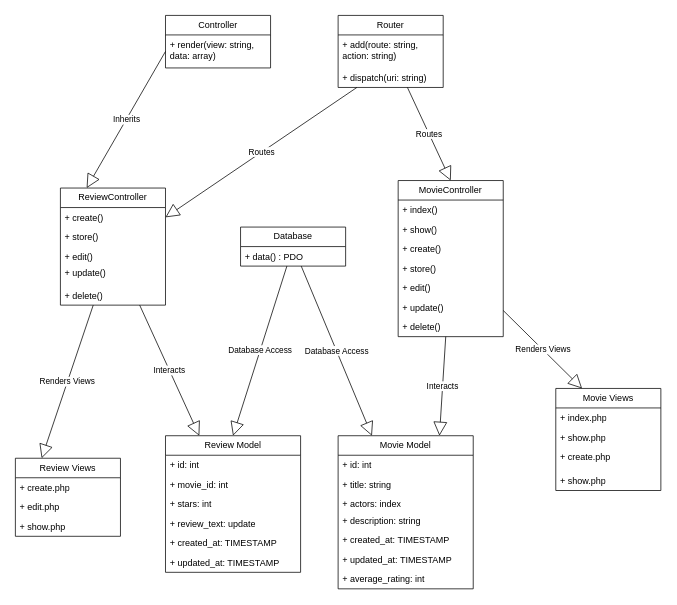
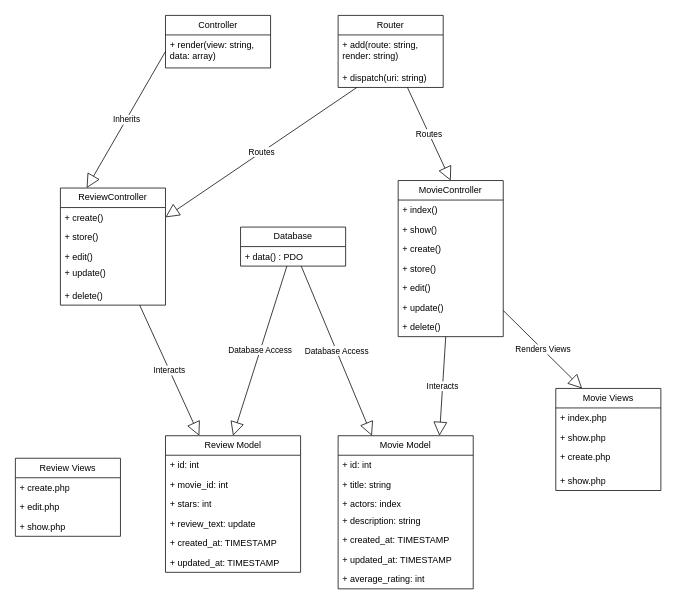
- <mxCell id="3" value="+ add(route: string, action: string)" style="text;strokeColor=none;fillColor=none;align=left;verticalAlign=top;spacingLeft=4;spacingRight=4;overflow=hidden;rotatable=0;points=[[0,0.5],[1,0.5]];portConstraint=eastwest;whiteSpace=wrap;html=1;" parent="2" vertex="1"><mxGeometry y="26" width="140" height="44" as="geometry" /></mxCell>
+ <mxCell id="3" value="+ add(route: string, render: string)" style="text;strokeColor=none;fillColor=none;align=left;verticalAlign=top;spacingLeft=4;spacingRight=4;overflow=hidden;rotatable=0;points=[[0,0.5],[1,0.5]];portConstraint=eastwest;whiteSpace=wrap;html=1;" parent="2" vertex="1"><mxGeometry y="26" width="140" height="44" as="geometry" /></mxCell>
- <mxCell id="52" value="Renders Views" style="endArrow=block;endSize=16;endFill=0;html=1;rounded=0;entryX=0.25;entryY=0;entryDx=0;entryDy=0;" parent="1" source="20" target="41" edge="1"><mxGeometry x="-0.001" width="160" relative="1" as="geometry"><mxPoint x="212" y="354" as="sourcePoint" /><mxPoint x="140" y="580" as="targetPoint" /><mxPoint as="offset" /></mxGeometry></mxCell>
